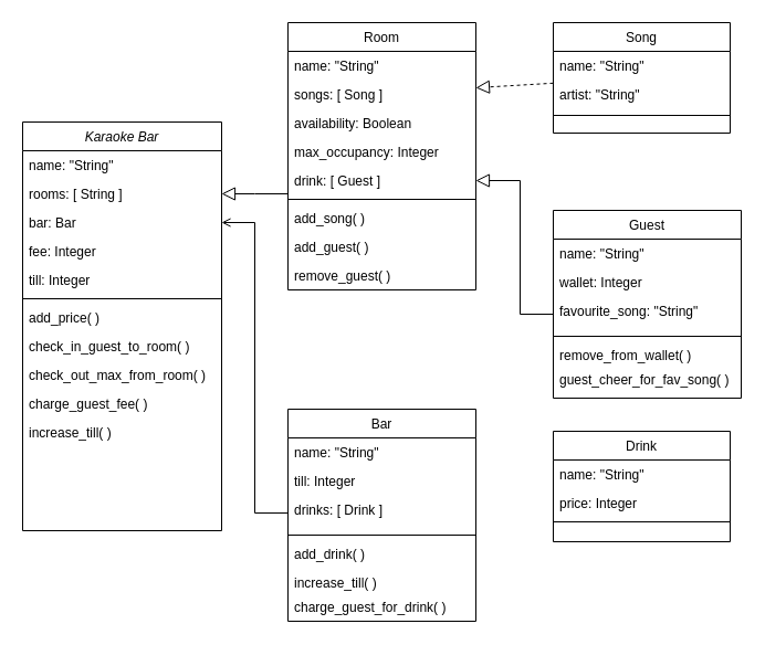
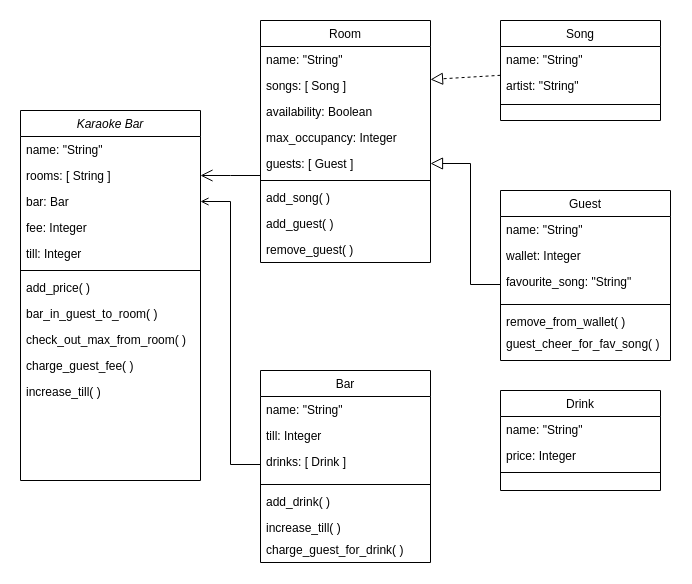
- <mxCell id="22" value="drink: [ Guest ]" style="text;align=left;verticalAlign=top;spacingLeft=4;spacingRight=4;overflow=hidden;rotatable=0;points=[[0,0.5],[1,0.5]];portConstraint=eastwest;rounded=0;shadow=0;html=0;" vertex="1" parent="17"><mxGeometry y="130" width="170" height="26" as="geometry" /></mxCell>
+ <mxCell id="22" value="guests: [ Guest ]" style="text;align=left;verticalAlign=top;spacingLeft=4;spacingRight=4;overflow=hidden;rotatable=0;points=[[0,0.5],[1,0.5]];portConstraint=eastwest;rounded=0;shadow=0;html=0;" vertex="1" parent="17"><mxGeometry y="130" width="170" height="26" as="geometry" /></mxCell>
- <mxCell id="2" value="" style="endArrow=block;endSize=10;endFill=0;shadow=0;strokeWidth=1;rounded=0;edgeStyle=elbowEdgeStyle;elbow=vertical;entryX=1;entryY=0.5;entryDx=0;entryDy=0;" parent="1" source="17" target="7" edge="1"><mxGeometry width="160" relative="1" as="geometry"><mxPoint x="170" y="153" as="sourcePoint" /><mxPoint x="210" y="141" as="targetPoint" /><Array as="points"><mxPoint x="230" y="175" /><mxPoint x="220" y="180" /><mxPoint x="210" y="130" /><mxPoint x="170" y="180" /><mxPoint x="270" y="360" /></Array></mxGeometry></mxCell>
+ <mxCell id="2" value="" style="endArrow=open;endSize=10;endFill=0;shadow=0;strokeWidth=1;rounded=0;edgeStyle=elbowEdgeStyle;elbow=vertical;entryX=1;entryY=0.5;entryDx=0;entryDy=0;" parent="1" source="17" target="7" edge="1"><mxGeometry width="160" relative="1" as="geometry"><mxPoint x="170" y="153" as="sourcePoint" /><mxPoint x="210" y="141" as="targetPoint" /><Array as="points"><mxPoint x="230" y="175" /><mxPoint x="220" y="180" /><mxPoint x="210" y="130" /><mxPoint x="170" y="180" /><mxPoint x="270" y="360" /></Array></mxGeometry></mxCell>
- <mxCell id="13" value="check_in_guest_to_room( )" style="text;align=left;verticalAlign=top;spacingLeft=4;spacingRight=4;overflow=hidden;rotatable=0;points=[[0,0.5],[1,0.5]];portConstraint=eastwest;" vertex="1" parent="5"><mxGeometry y="190" width="180" height="26" as="geometry" /></mxCell>
+ <mxCell id="13" value="bar_in_guest_to_room( )" style="text;align=left;verticalAlign=top;spacingLeft=4;spacingRight=4;overflow=hidden;rotatable=0;points=[[0,0.5],[1,0.5]];portConstraint=eastwest;" vertex="1" parent="5"><mxGeometry y="190" width="180" height="26" as="geometry" /></mxCell>
